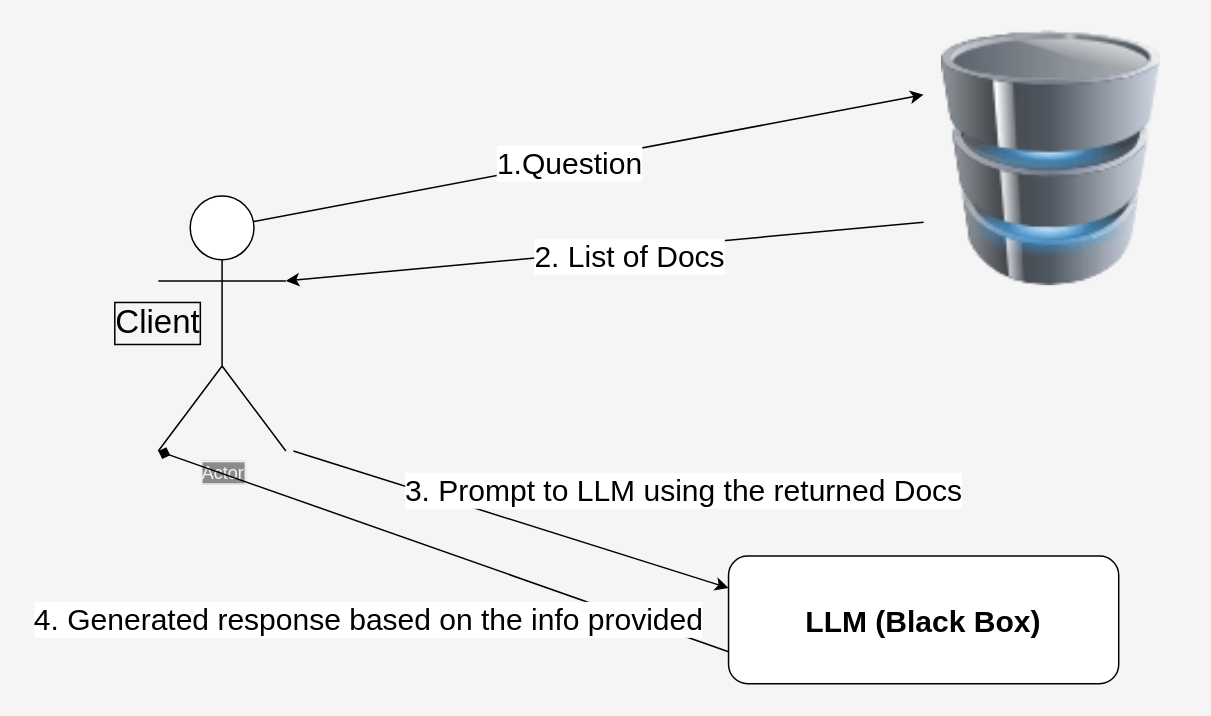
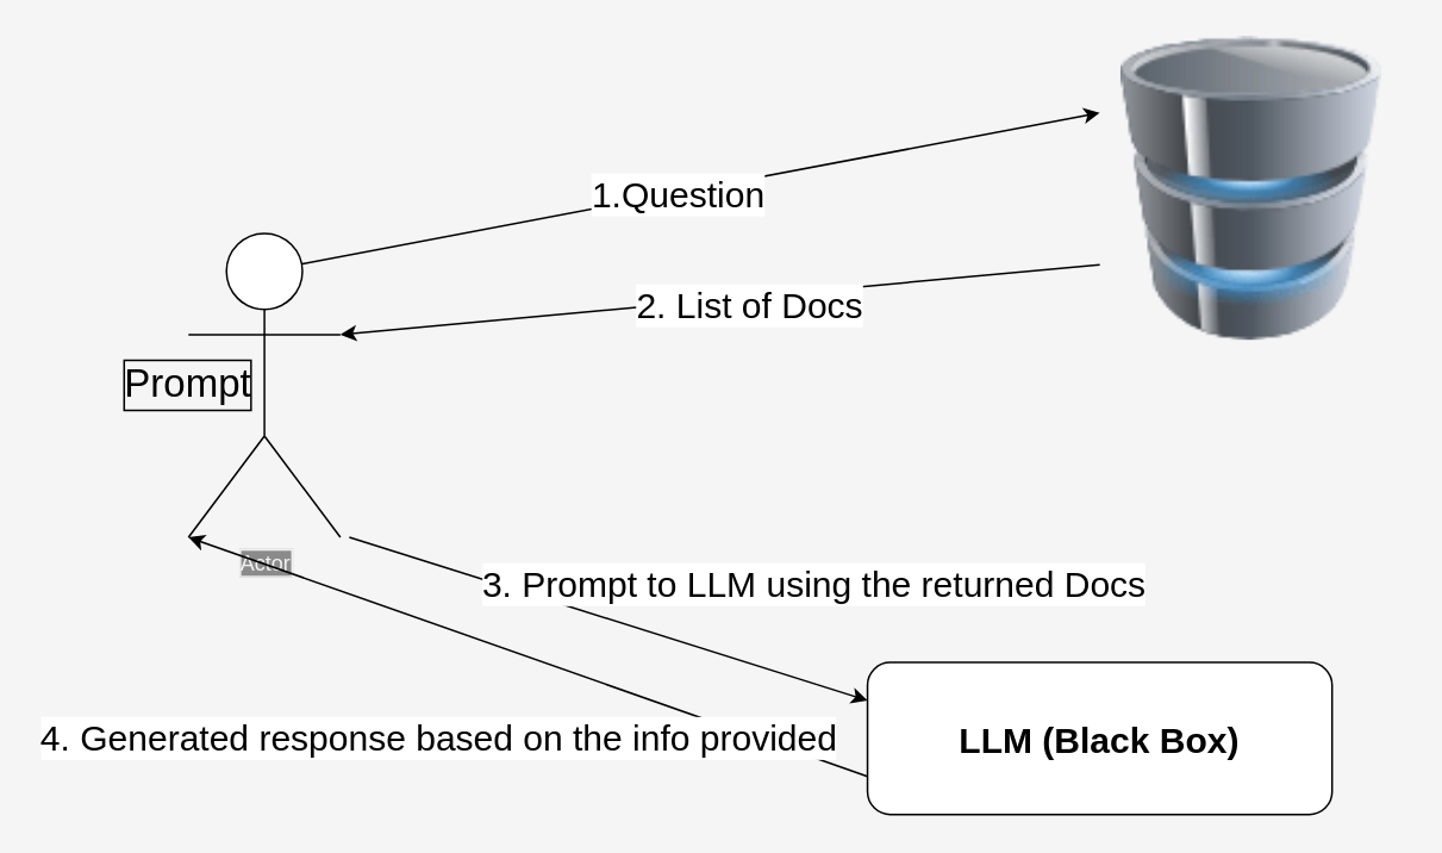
- <mxCell id="13" value="Client" style="text;html=1;strokeColor=none;fillColor=none;align=center;verticalAlign=middle;whiteSpace=wrap;rounded=0;fontSize=22;labelBorderColor=default;" vertex="1" parent="1"><mxGeometry x="20" y="200" width="170" height="30" as="geometry" /></mxCell>
+ <mxCell id="13" value="Prompt" style="text;html=1;strokeColor=none;fillColor=none;align=center;verticalAlign=middle;whiteSpace=wrap;rounded=0;fontSize=22;labelBorderColor=default;" vertex="1" parent="1"><mxGeometry x="20" y="200" width="170" height="30" as="geometry" /></mxCell>
- <mxCell id="10" value="" style="endArrow=diamond;html=1;fontSize=20;exitX=0;exitY=0.75;exitDx=0;exitDy=0;entryX=0;entryY=1;entryDx=0;entryDy=0;entryPerimeter=0;labelBorderColor=default;" edge="1" parent="1" source="12" target="2"><mxGeometry width="50" height="50" relative="1" as="geometry"><mxPoint x="555" y="330" as="sourcePoint" /><mxPoint x="605" y="280" as="targetPoint" /></mxGeometry></mxCell>
+ <mxCell id="10" value="" style="endArrow=classic;html=1;fontSize=20;exitX=0;exitY=0.75;exitDx=0;exitDy=0;entryX=0;entryY=1;entryDx=0;entryDy=0;entryPerimeter=0;labelBorderColor=default;" edge="1" parent="1" source="12" target="2"><mxGeometry width="50" height="50" relative="1" as="geometry"><mxPoint x="555" y="330" as="sourcePoint" /><mxPoint x="605" y="280" as="targetPoint" /></mxGeometry></mxCell>
